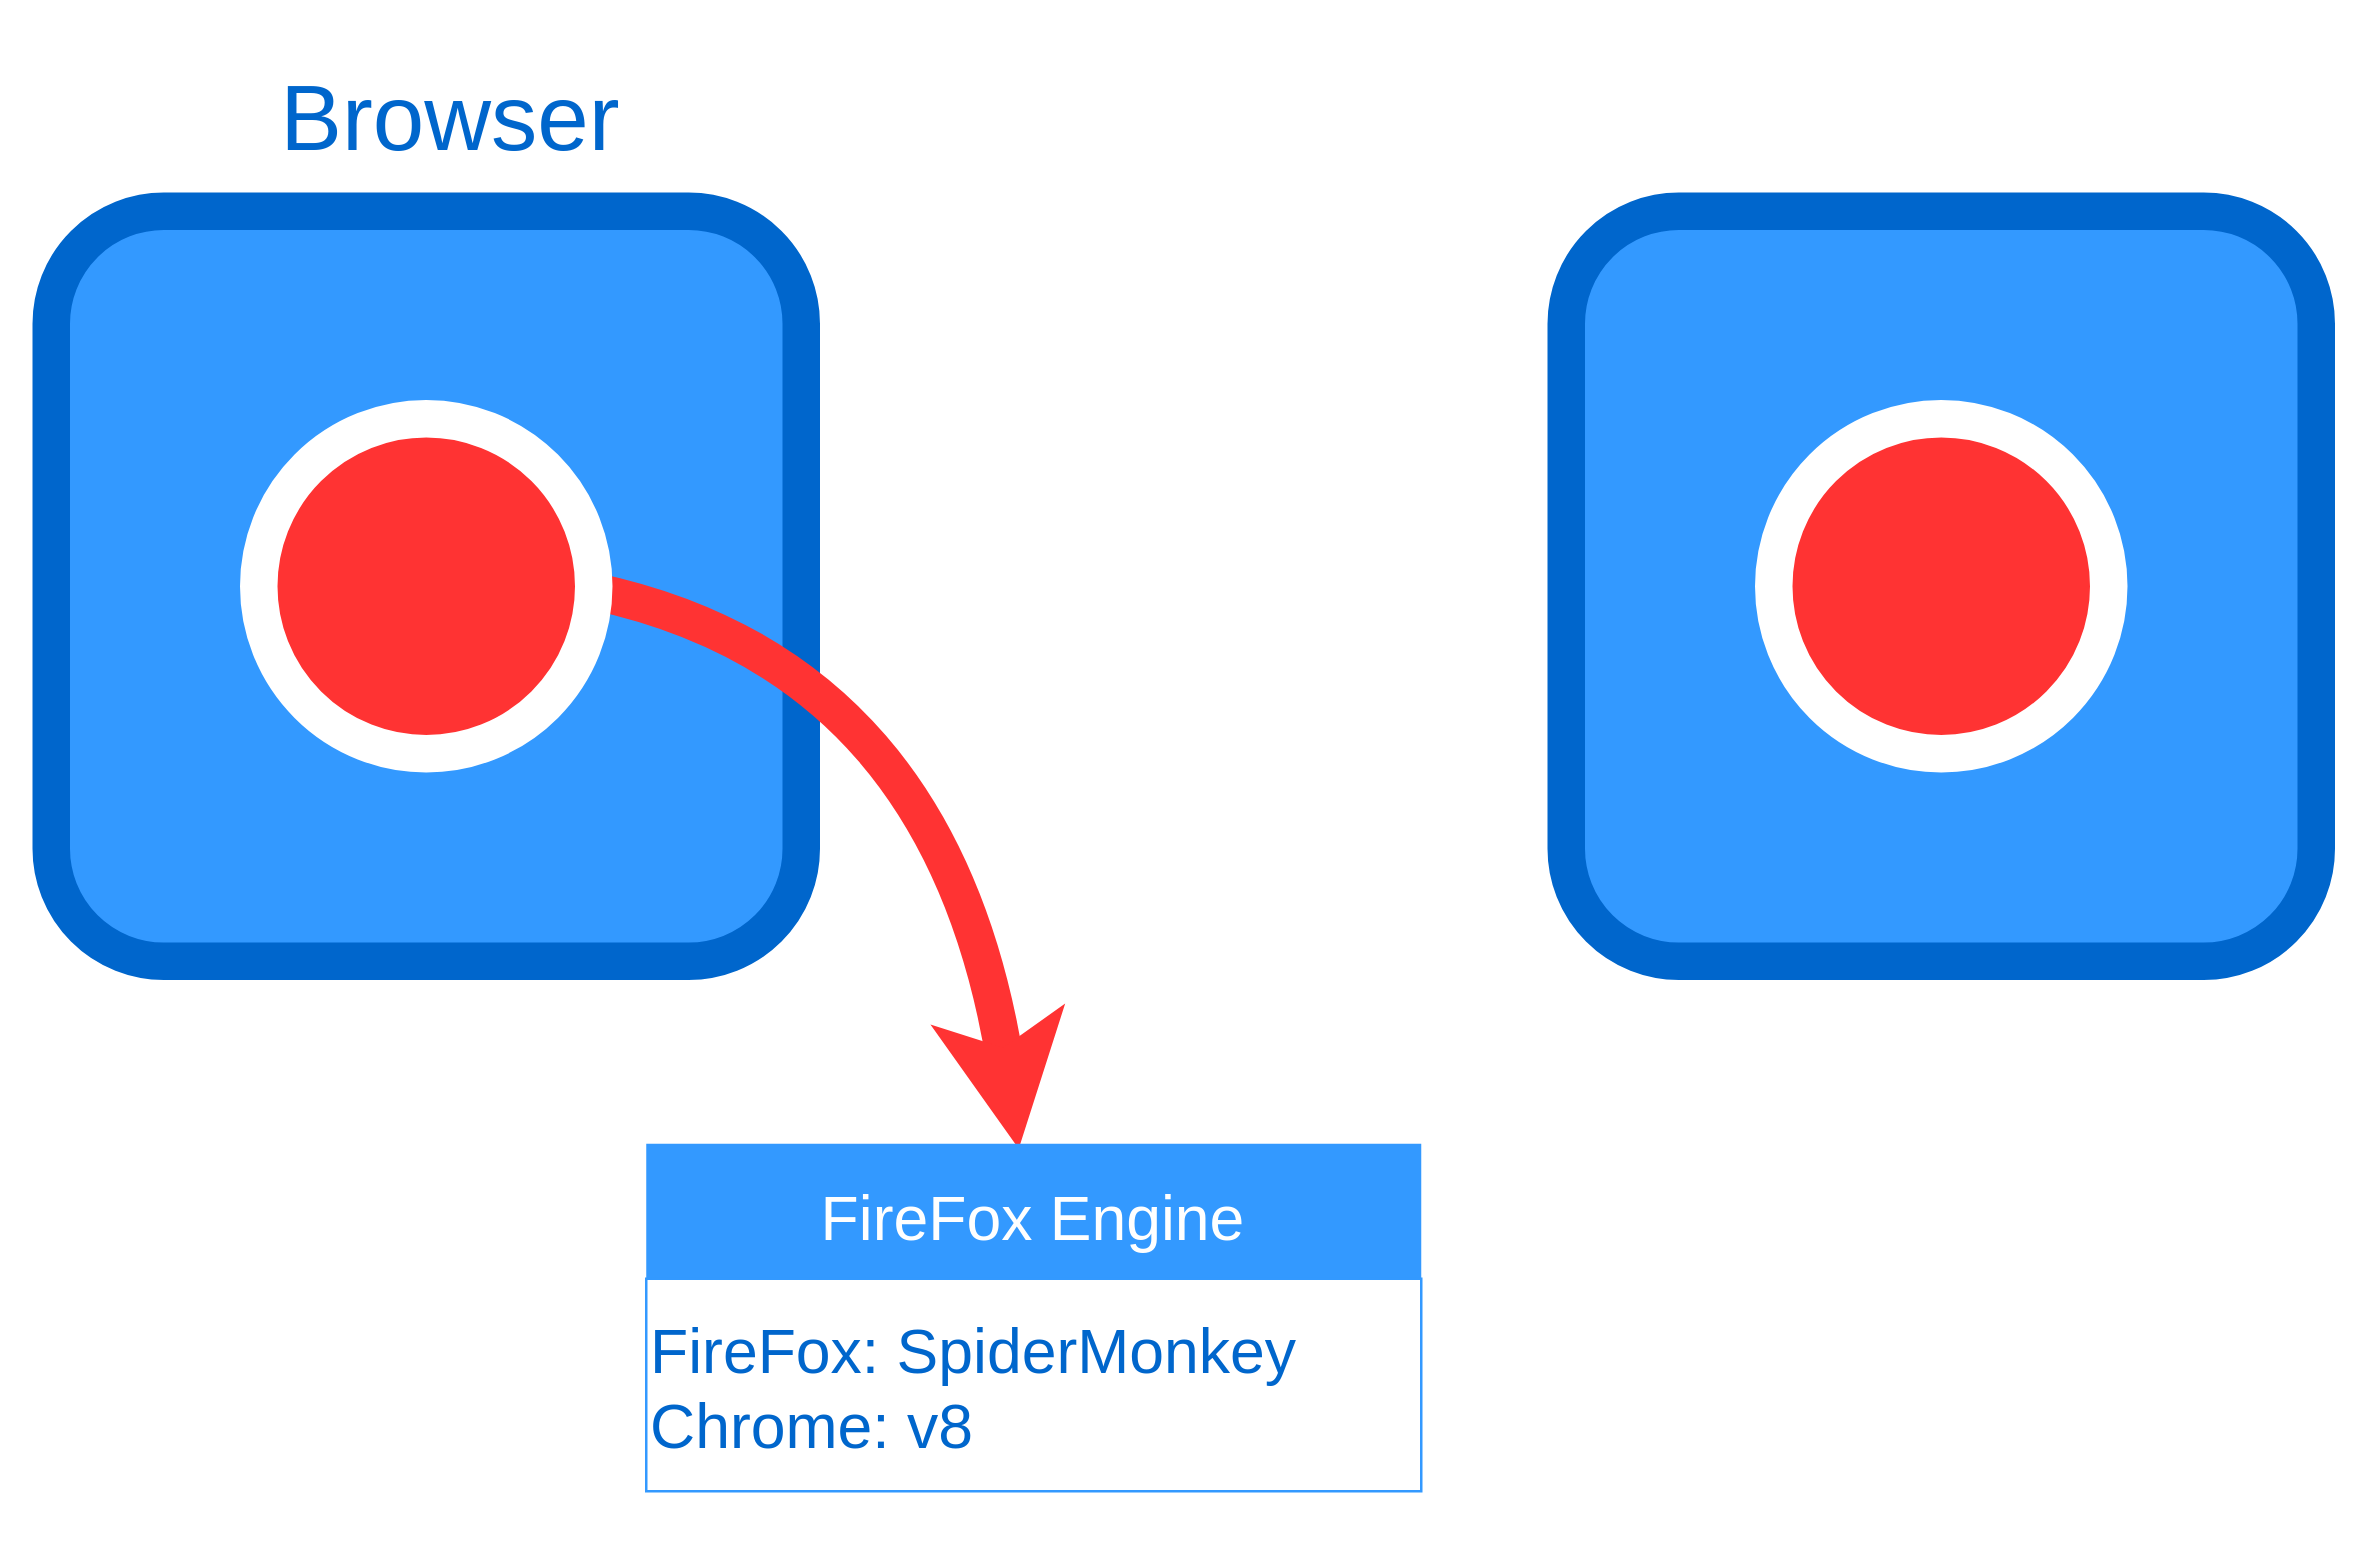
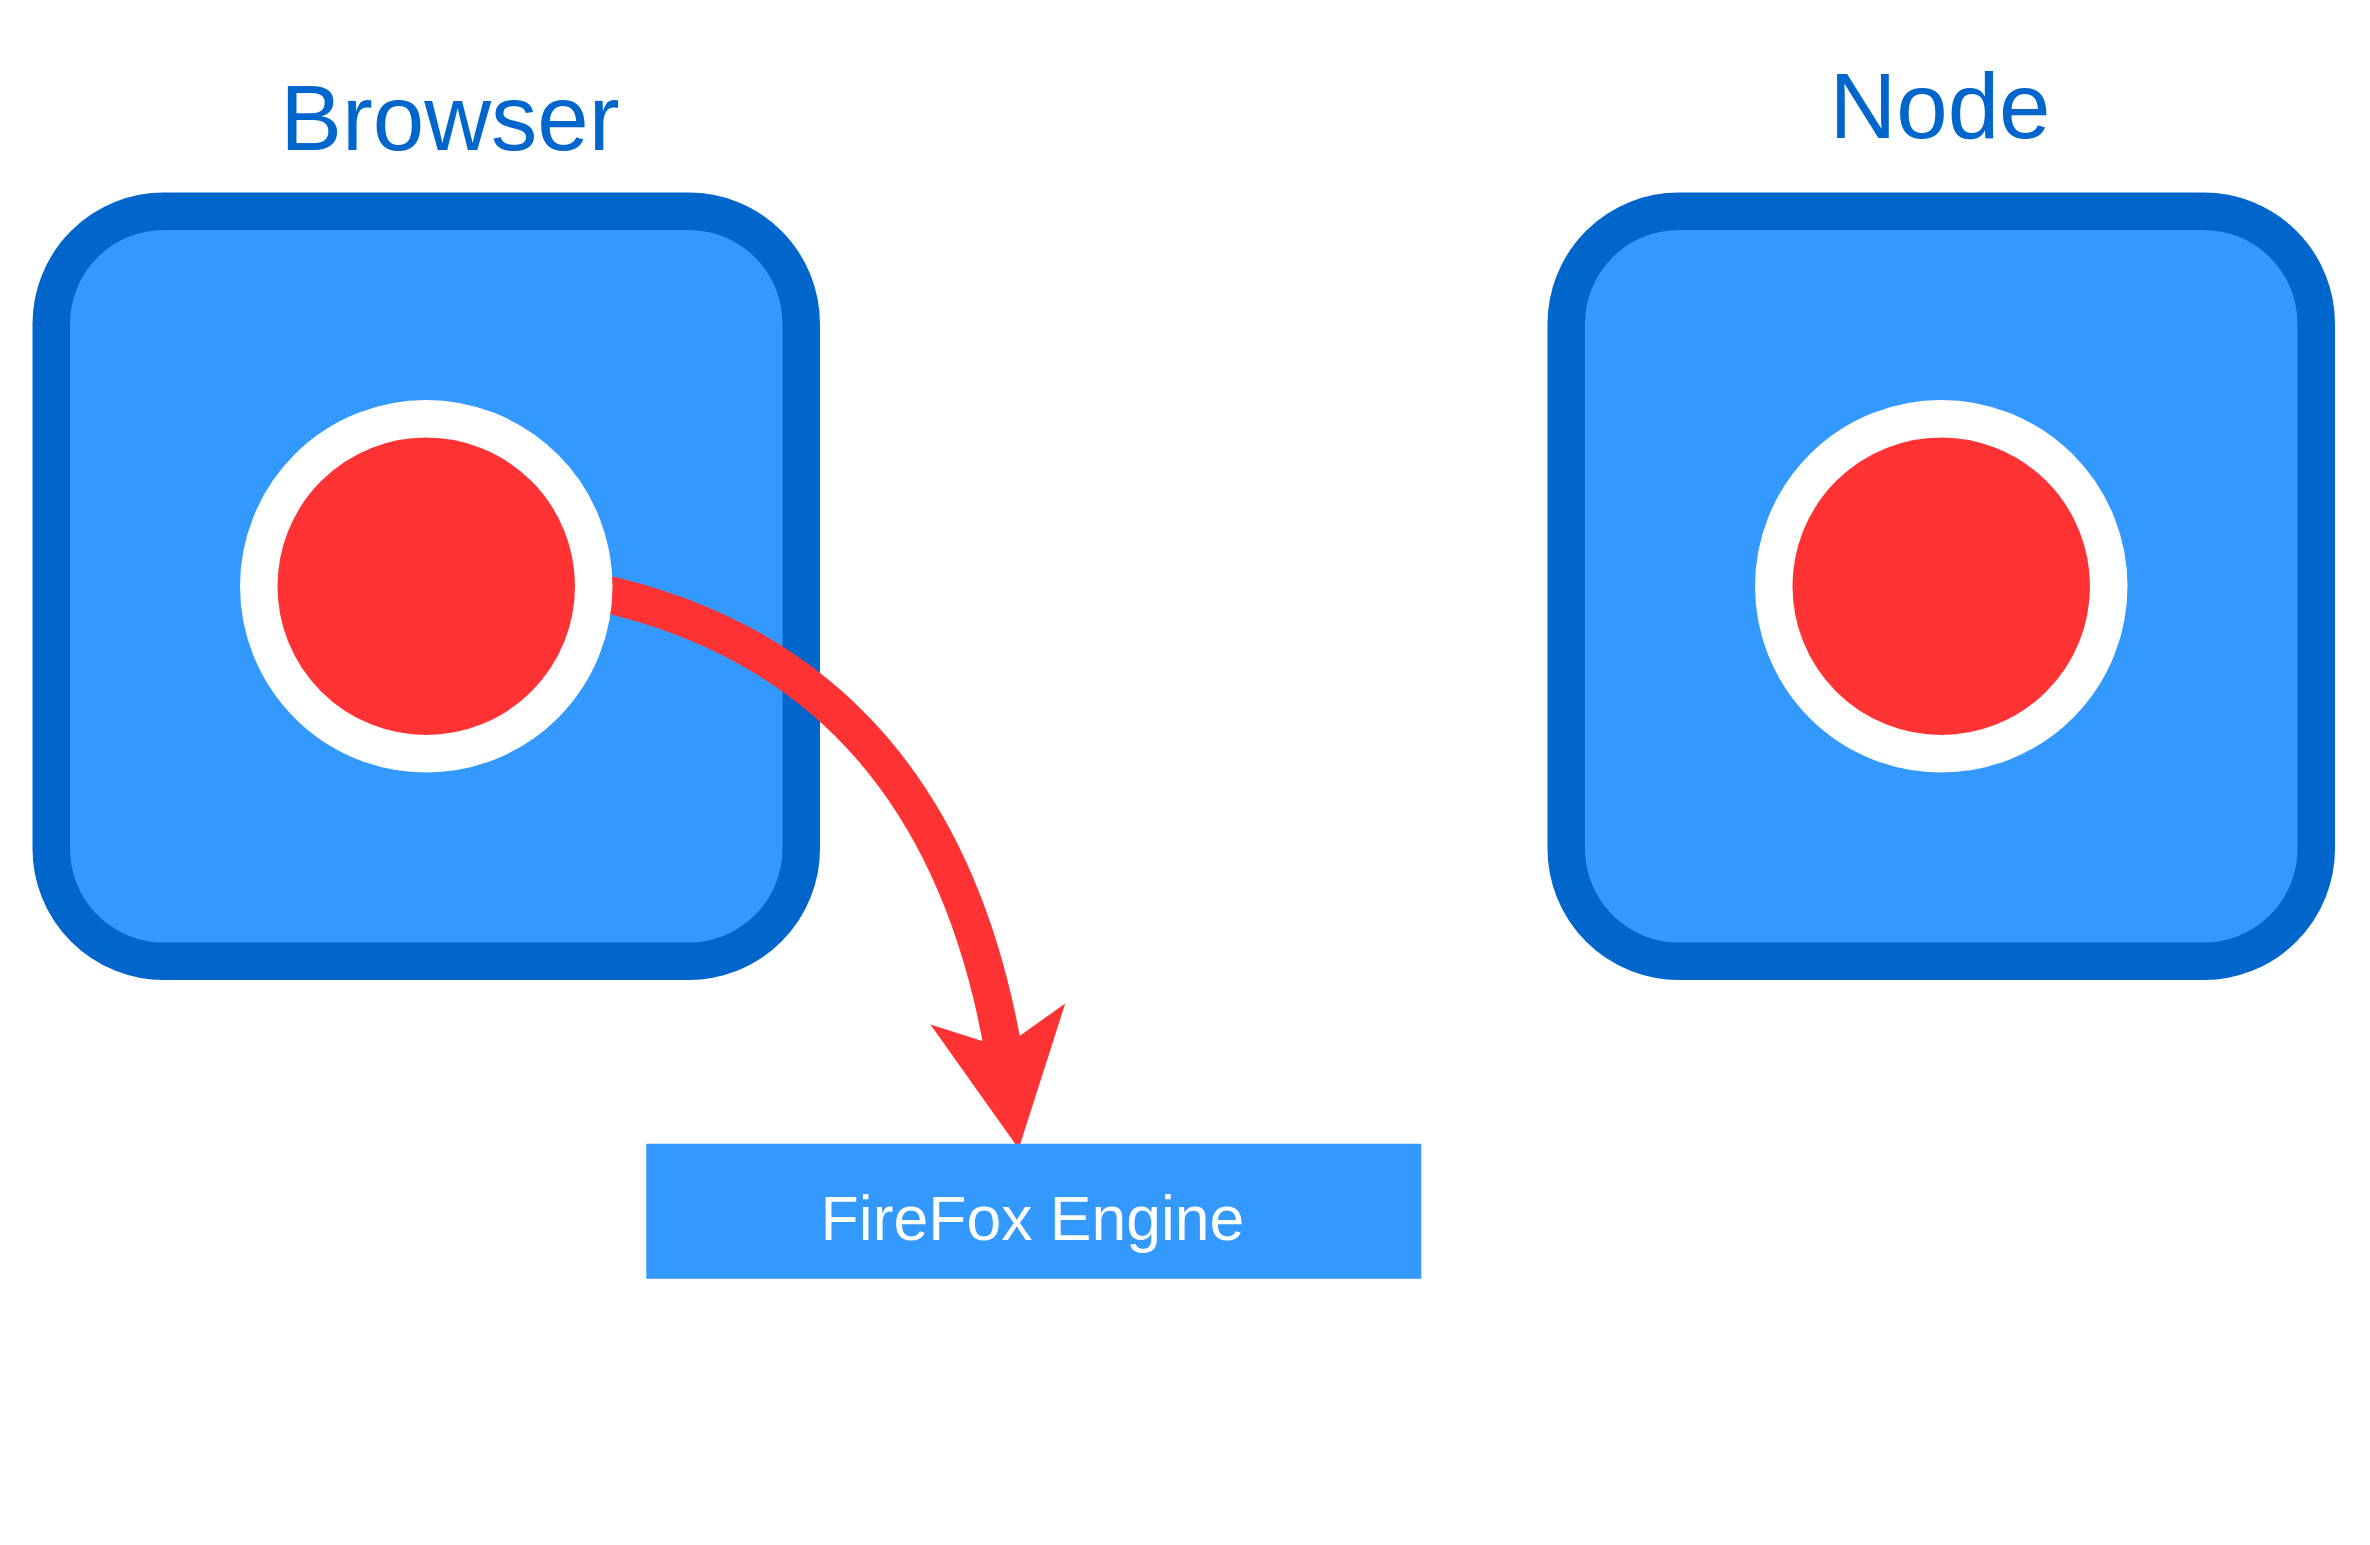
+ <mxCell id="8" value="&lt;font color=&quot;#0066cc&quot; style=&quot;font-size: 37px&quot;&gt;Node&lt;/font&gt;" style="text;html=1;strokeColor=none;fillColor=none;align=center;verticalAlign=middle;whiteSpace=wrap;rounded=0;fontSize=37;" vertex="1" parent="1"><mxGeometry x="695" y="20" width="162" height="46" as="geometry" /></mxCell>
- <mxCell id="10" value="&lt;font color=&quot;#0066cc&quot;&gt;FireFox: SpiderMonkey&lt;br&gt;Chrome: v8&lt;br&gt;&lt;/font&gt;" style="text;html=1;strokeColor=#3399FF;fillColor=none;align=left;verticalAlign=middle;whiteSpace=wrap;rounded=0;fontSize=25;fontColor=#FFFFFF;labelPosition=center;verticalLabelPosition=middle;" vertex="1" parent="1"><mxGeometry x="258" y="511" width="310" height="85" as="geometry" /></mxCell>
